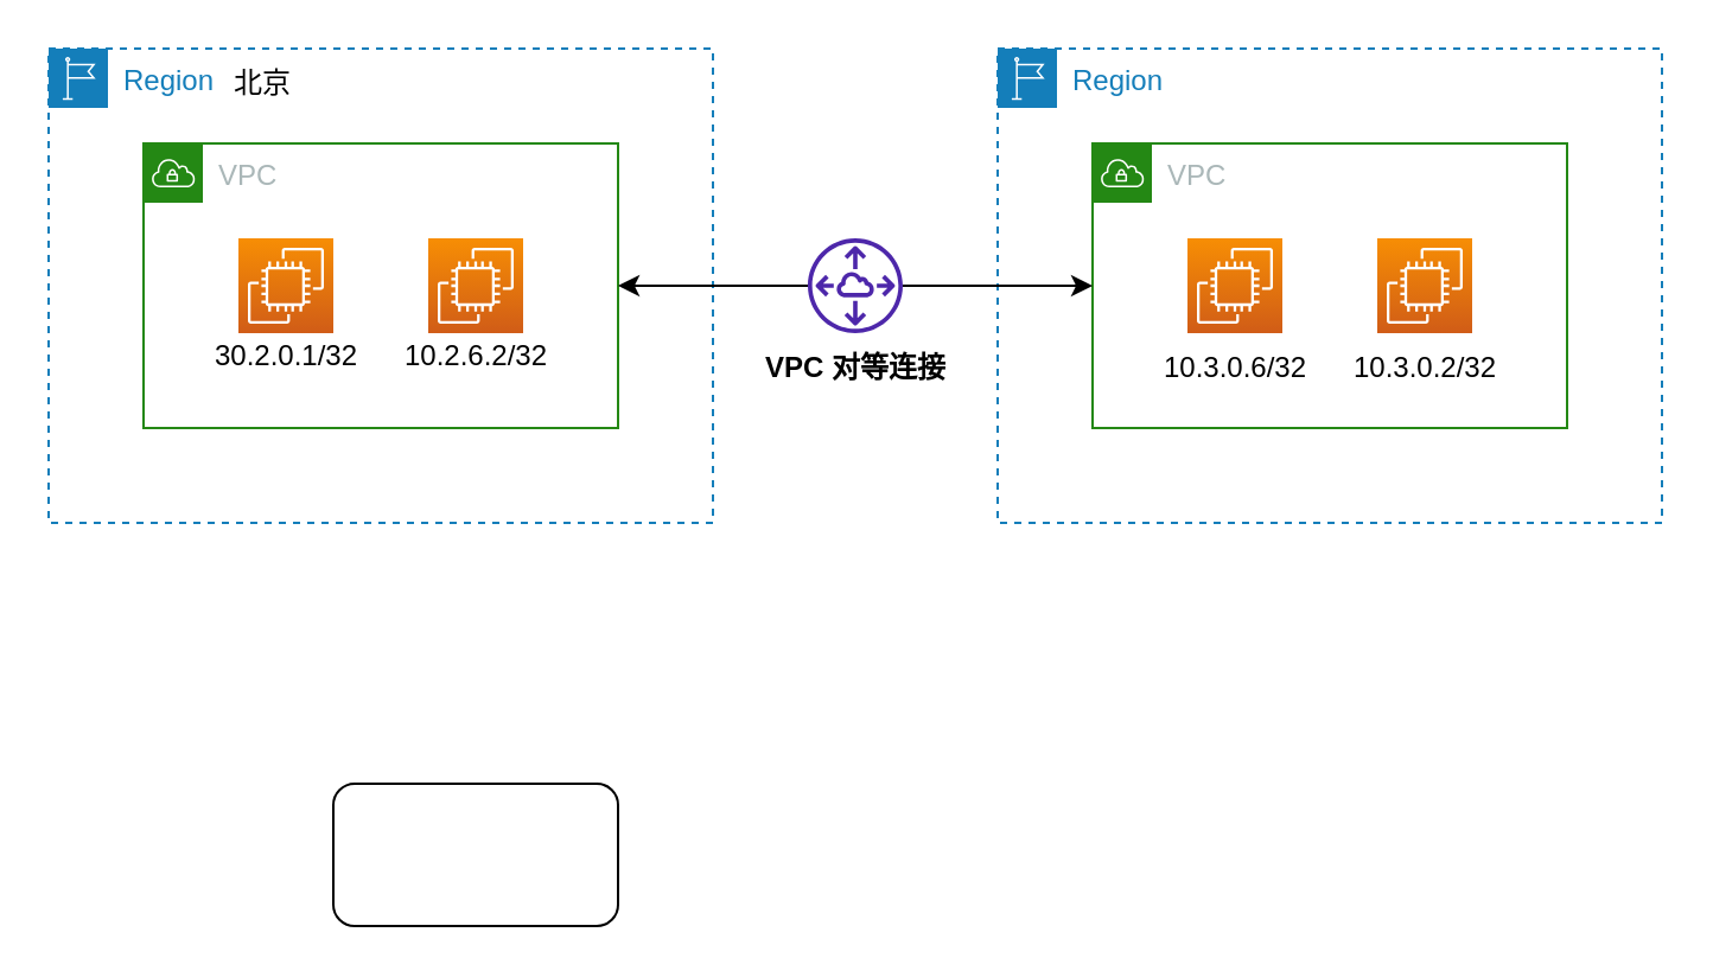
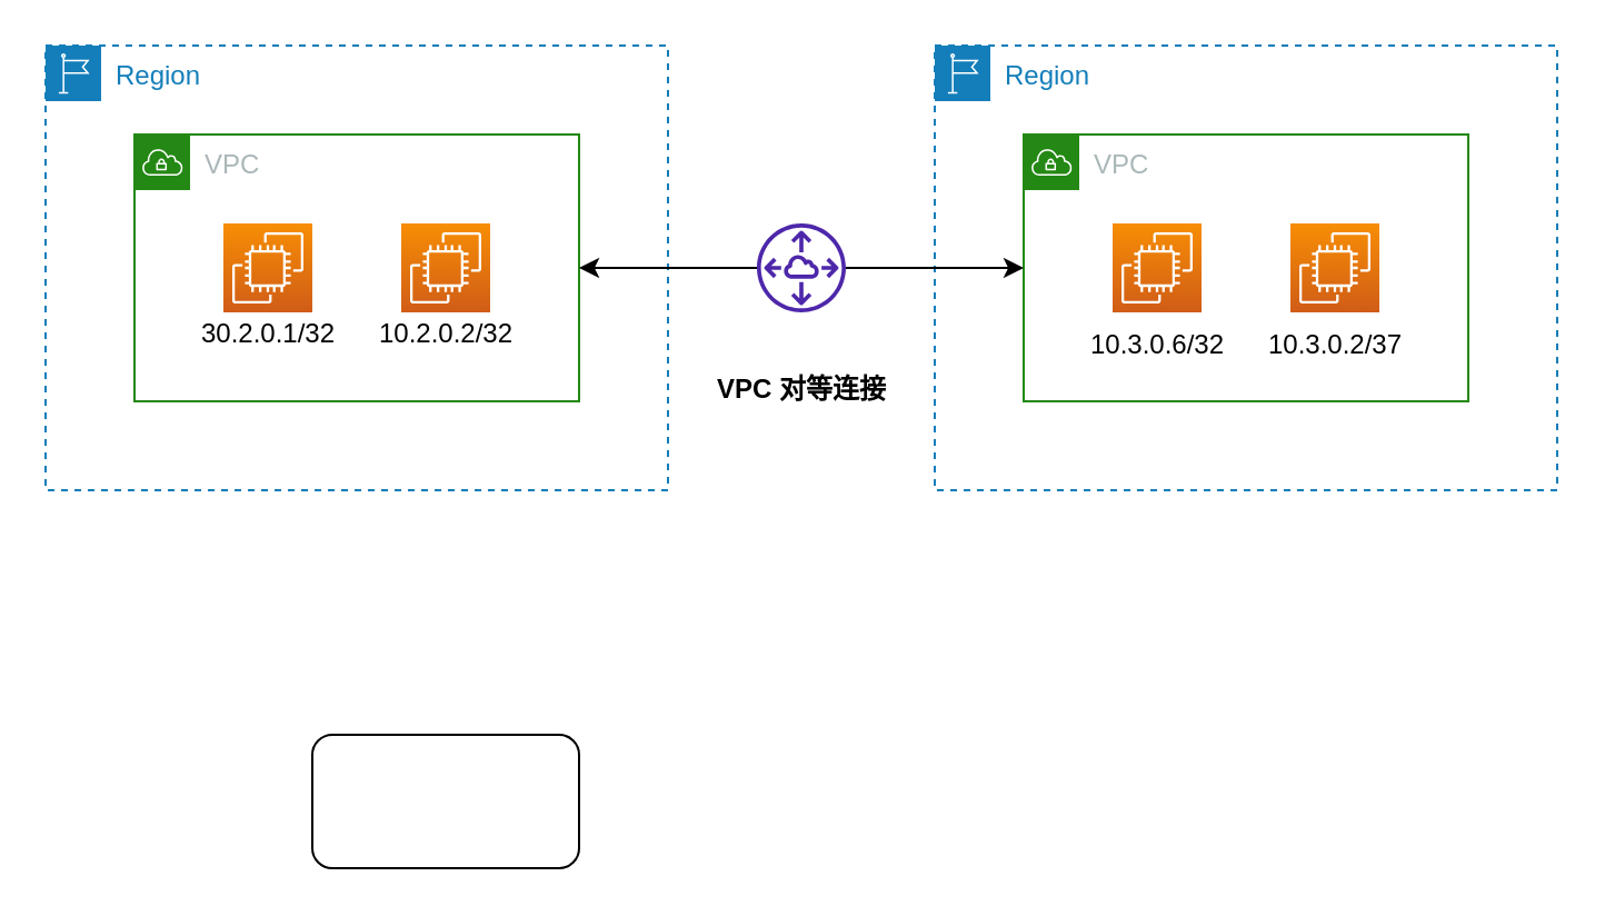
- <mxCell id="3" value="北京" style="text;html=1;align=center;verticalAlign=middle;resizable=0;points=[];autosize=1;strokeColor=none;fillColor=none;" parent="2" vertex="1"><mxGeometry x="65" width="50" height="30" as="geometry" /></mxCell>
- <mxCell id="7" value="10.2.6.2/32" style="text;html=1;align=center;verticalAlign=middle;resizable=0;points=[];autosize=1;strokeColor=none;fillColor=none;" parent="4" vertex="1"><mxGeometry x="100" y="75" width="80" height="30" as="geometry" /></mxCell>
+ <mxCell id="7" value="10.2.0.2/32" style="text;html=1;align=center;verticalAlign=middle;resizable=0;points=[];autosize=1;strokeColor=none;fillColor=none;" parent="4" vertex="1"><mxGeometry x="100" y="75" width="80" height="30" as="geometry" /></mxCell>
- <mxCell id="18" value="&lt;b&gt;VPC 对等连接&lt;/b&gt;" style="text;html=1;align=center;verticalAlign=middle;resizable=0;points=[];autosize=1;strokeColor=none;fillColor=none;" parent="1" vertex="1"><mxGeometry x="310" y="140" width="100" height="30" as="geometry" /></mxCell>
+ <mxCell id="18" value="&lt;b&gt;VPC 对等连接&lt;/b&gt;" style="text;html=1;align=center;verticalAlign=middle;resizable=0;points=[];autosize=1;strokeColor=none;fillColor=none;" parent="1" vertex="1"><mxGeometry x="310" y="160" width="100" height="30" as="geometry" /></mxCell>
- <mxCell id="14" value="10.3.0.2/32" style="text;html=1;align=center;verticalAlign=middle;resizable=0;points=[];autosize=1;strokeColor=none;fillColor=none;" parent="10" vertex="1"><mxGeometry x="100" y="80" width="80" height="30" as="geometry" /></mxCell>
+ <mxCell id="14" value="10.3.0.2/37" style="text;html=1;align=center;verticalAlign=middle;resizable=0;points=[];autosize=1;strokeColor=none;fillColor=none;" parent="10" vertex="1"><mxGeometry x="100" y="80" width="80" height="30" as="geometry" /></mxCell>
